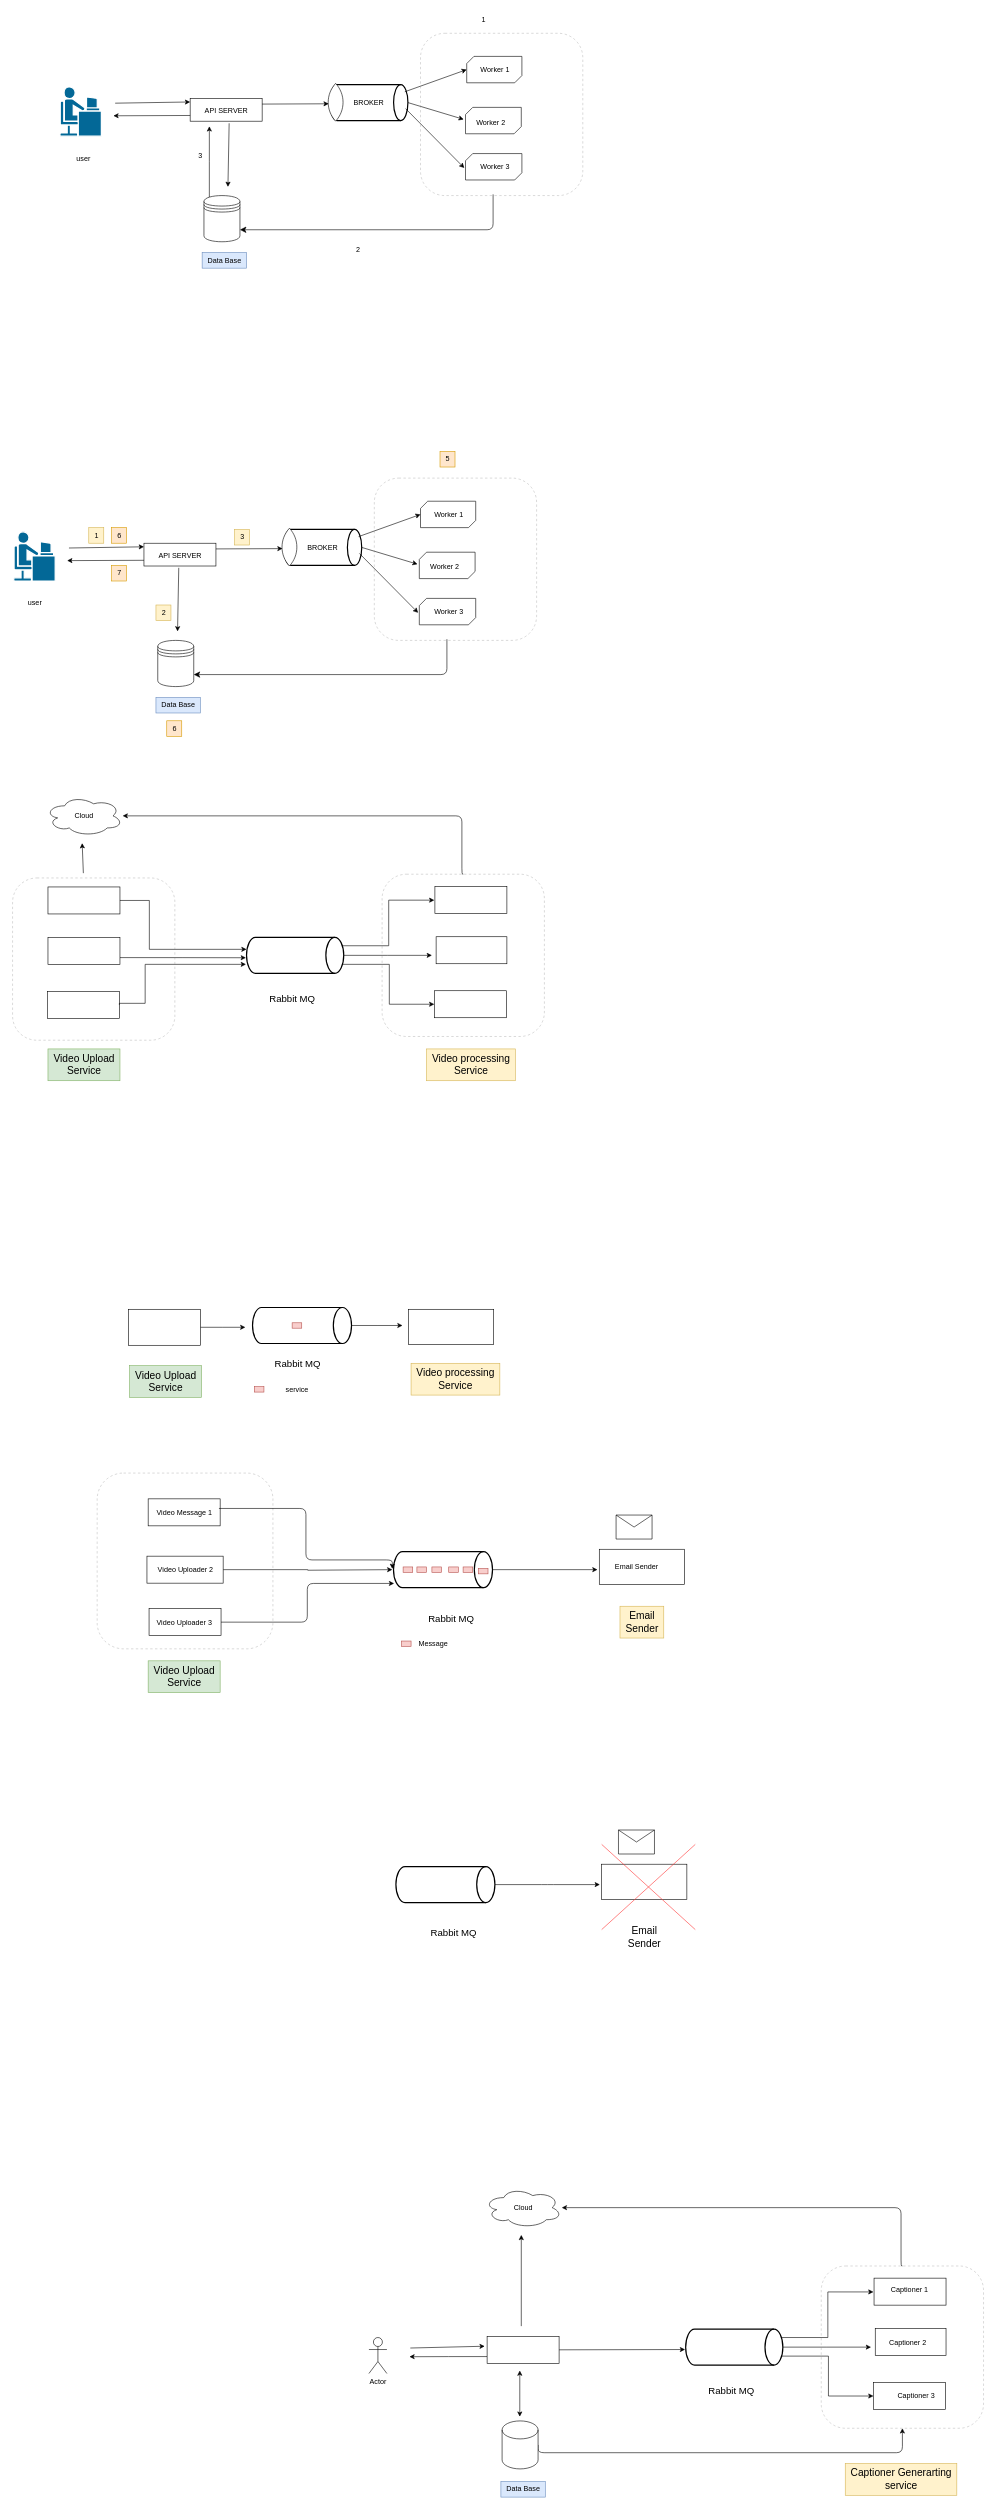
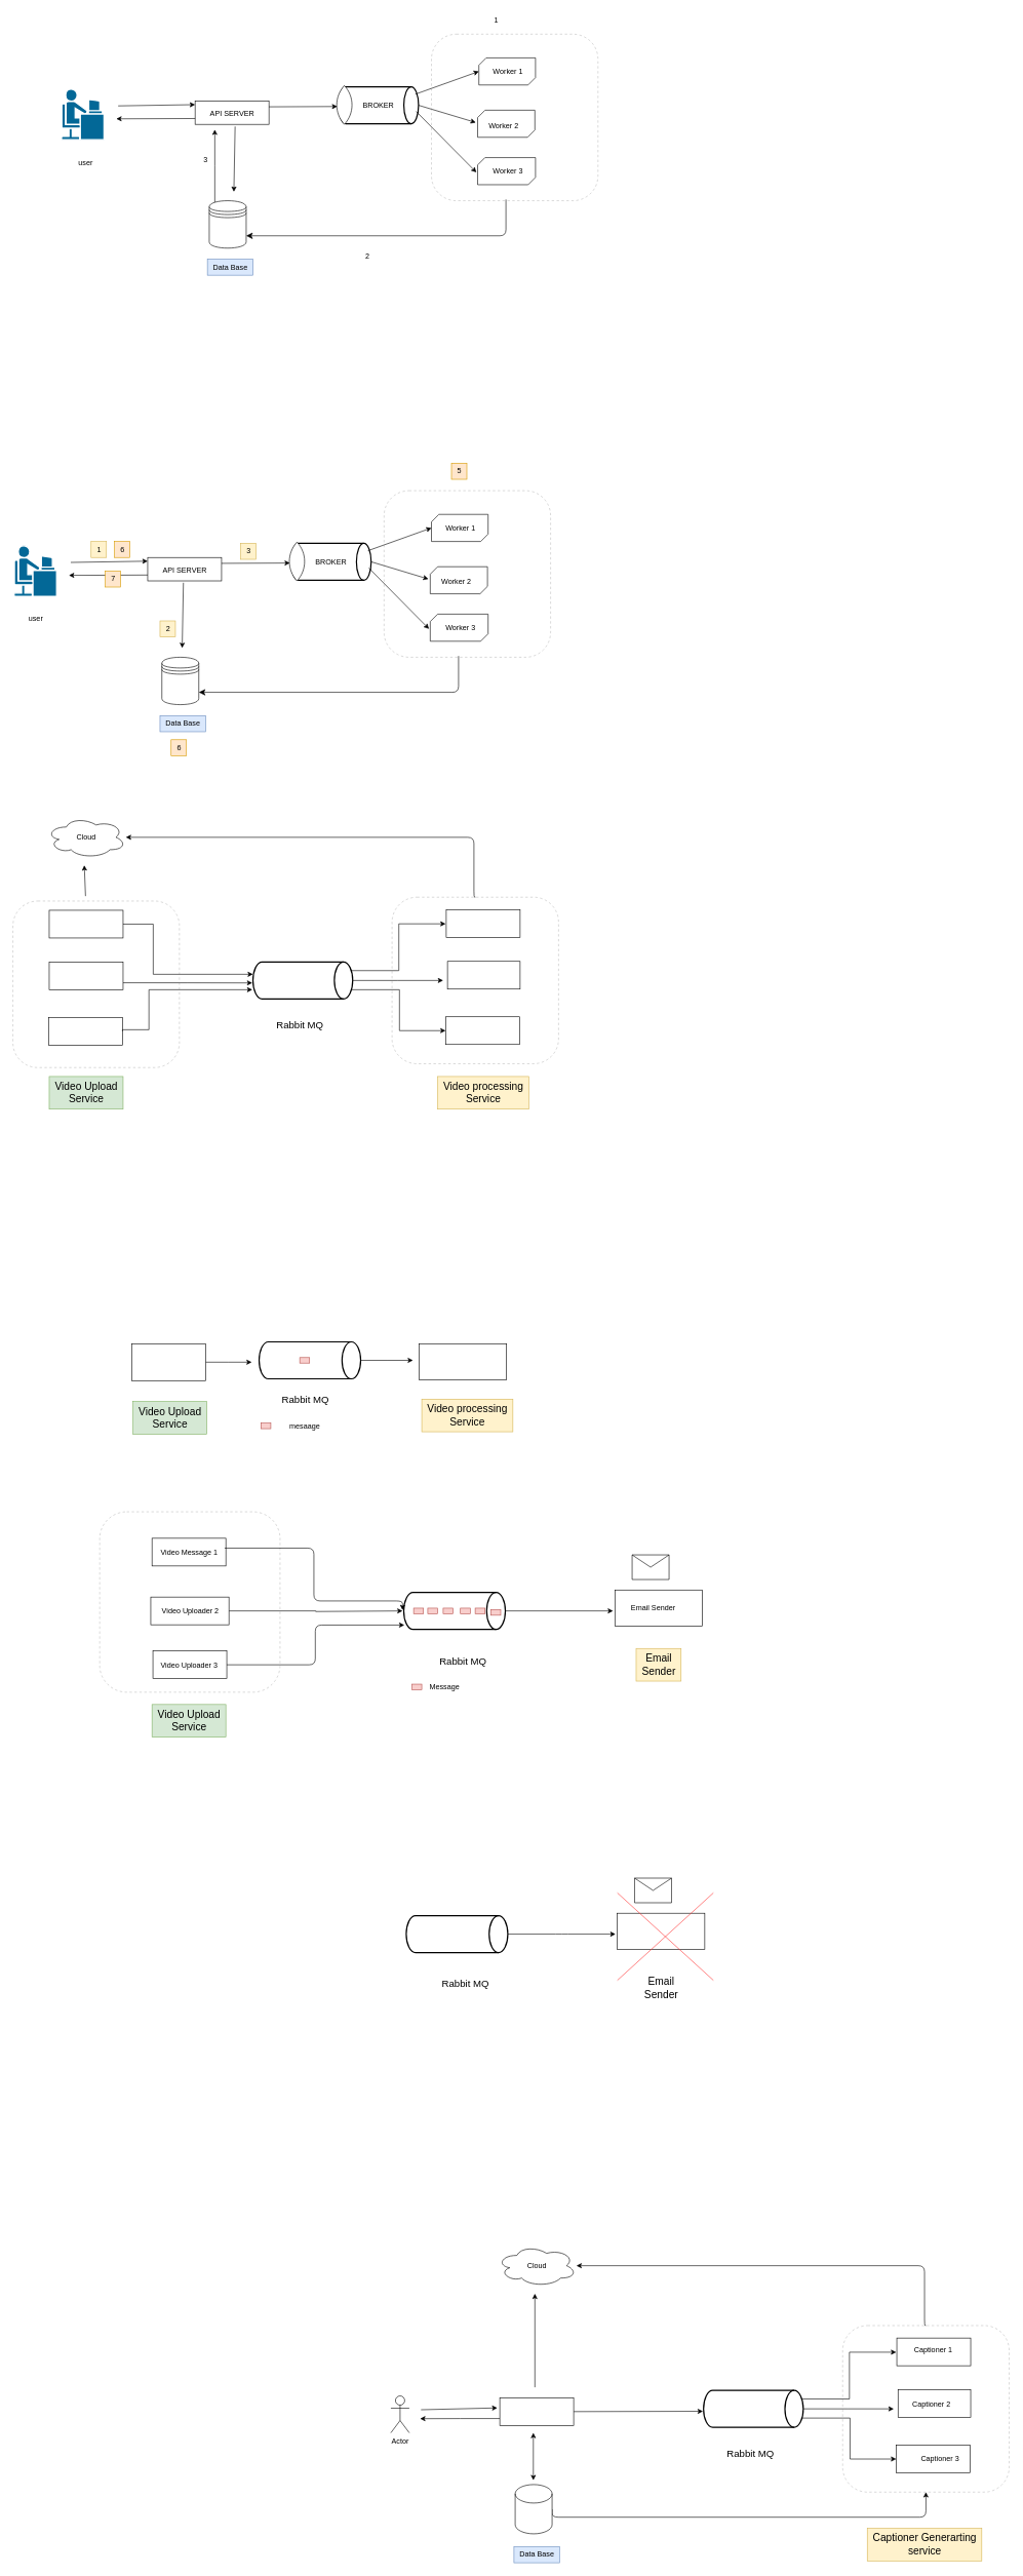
- <mxCell id="133" value="7" style="text;html=1;align=center;verticalAlign=middle;resizable=0;points=[];autosize=1;strokeColor=#d79b00;fillColor=#ffe6cc;" vertex="1" parent="1"><mxGeometry x="185" y="942" width="25" height="26" as="geometry" /></mxCell>
+ <mxCell id="133" value="7" style="text;html=1;align=center;verticalAlign=middle;resizable=0;points=[];autosize=1;strokeColor=#d79b00;fillColor=#ffe6cc;" vertex="1" parent="1"><mxGeometry x="170" y="927" width="25" height="26" as="geometry" /></mxCell>
- <mxCell id="136" value="service" style="text;html=1;align=center;verticalAlign=middle;resizable=0;points=[];autosize=1;strokeColor=none;fillColor=none;" vertex="1" parent="1"><mxGeometry x="460.5" y="2302.5" width="67" height="26" as="geometry" /></mxCell>
+ <mxCell id="136" value="mesaage" style="text;html=1;align=center;verticalAlign=middle;resizable=0;points=[];autosize=1;strokeColor=none;fillColor=none;" vertex="1" parent="1"><mxGeometry x="460.5" y="2302.5" width="67" height="26" as="geometry" /></mxCell>
- <mxCell id="91" value="Actor" style="shape=umlActor;verticalLabelPosition=bottom;verticalAlign=top;html=1;outlineConnect=0;" parent="1" vertex="1"><mxGeometry x="614" y="3896" width="30" height="60" as="geometry" /></mxCell>
+ <mxCell id="91" value="Actor" style="shape=umlActor;verticalLabelPosition=bottom;verticalAlign=top;html=1;outlineConnect=0;" parent="1" vertex="1"><mxGeometry x="634" y="3891" width="30" height="60" as="geometry" /></mxCell>
